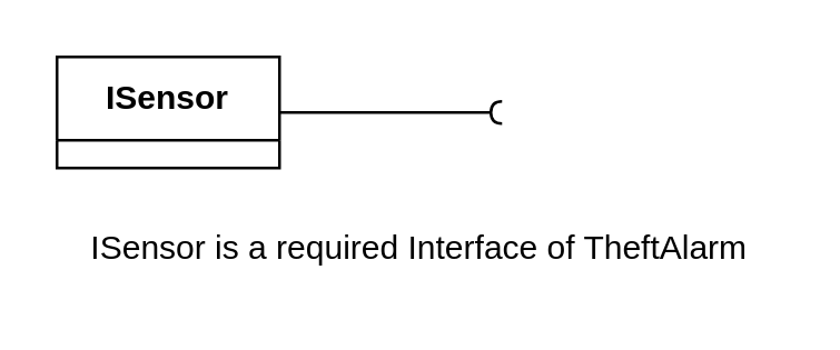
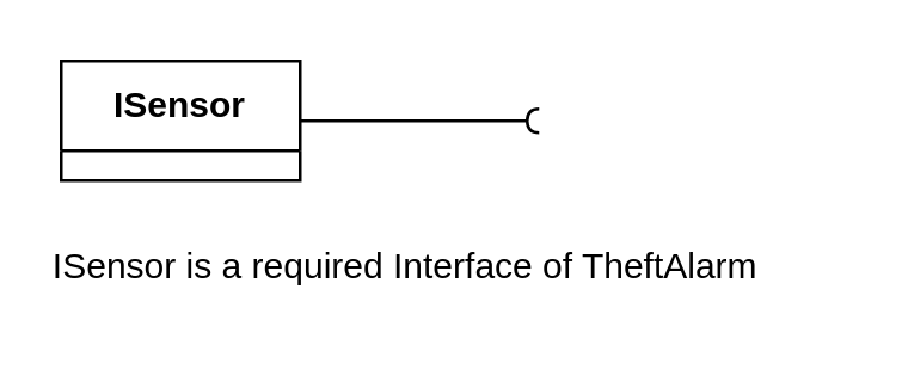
- <mxCell id="4" value="ISensor is a required Interface of TheftAlarm" style="text;html=1;align=center;verticalAlign=middle;resizable=0;points=[];autosize=1;strokeColor=none;fillColor=none;" vertex="1" parent="1"><mxGeometry x="20" y="74" width="260" height="30" as="geometry" /></mxCell>
+ <mxCell id="4" value="ISensor is a required Interface of TheftAlarm" style="text;html=1;align=center;verticalAlign=middle;resizable=0;points=[];autosize=1;strokeColor=none;fillColor=none;" vertex="1" parent="1"><mxGeometry x="5" y="74" width="260" height="30" as="geometry" /></mxCell>
